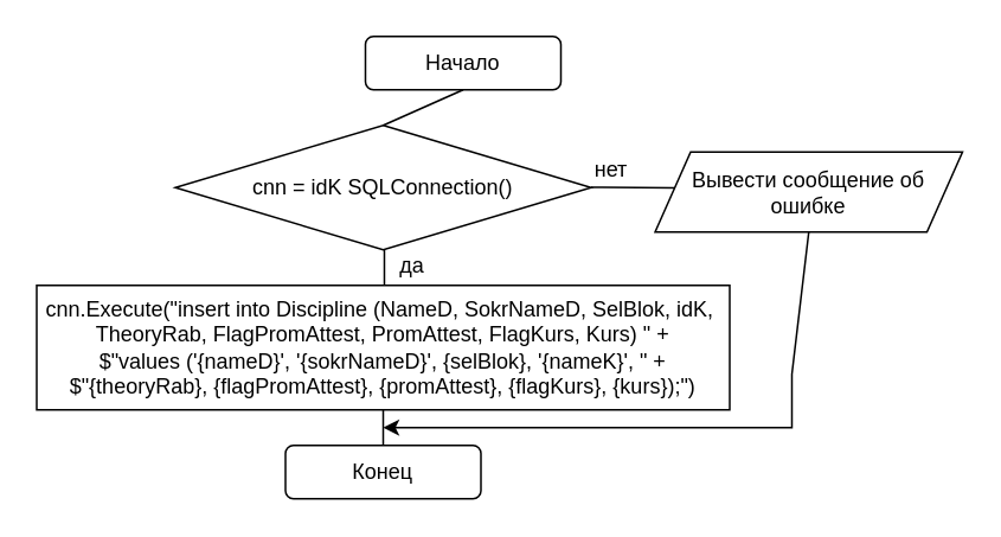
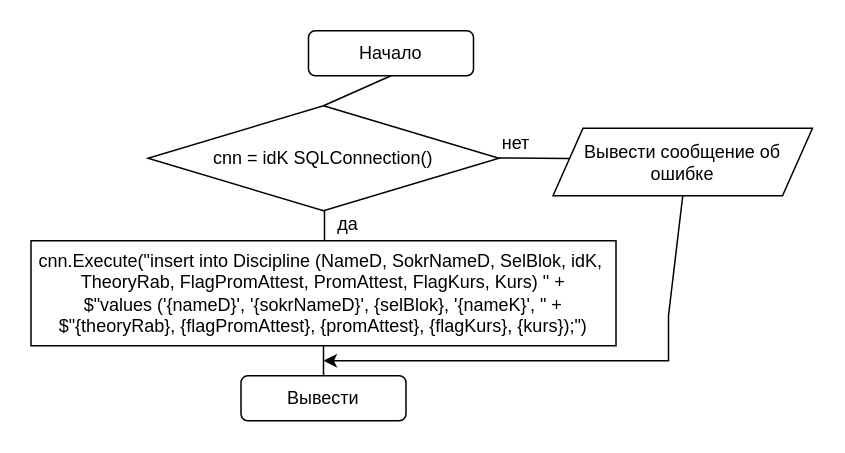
- <mxCell id="8" value="Конец" style="rounded=1;whiteSpace=wrap;html=1;" parent="1" vertex="1"><mxGeometry x="160" y="250" width="110" height="30" as="geometry" /></mxCell>
+ <mxCell id="8" value="Вывести" style="rounded=1;whiteSpace=wrap;html=1;" parent="1" vertex="1"><mxGeometry x="160" y="250" width="110" height="30" as="geometry" /></mxCell>
